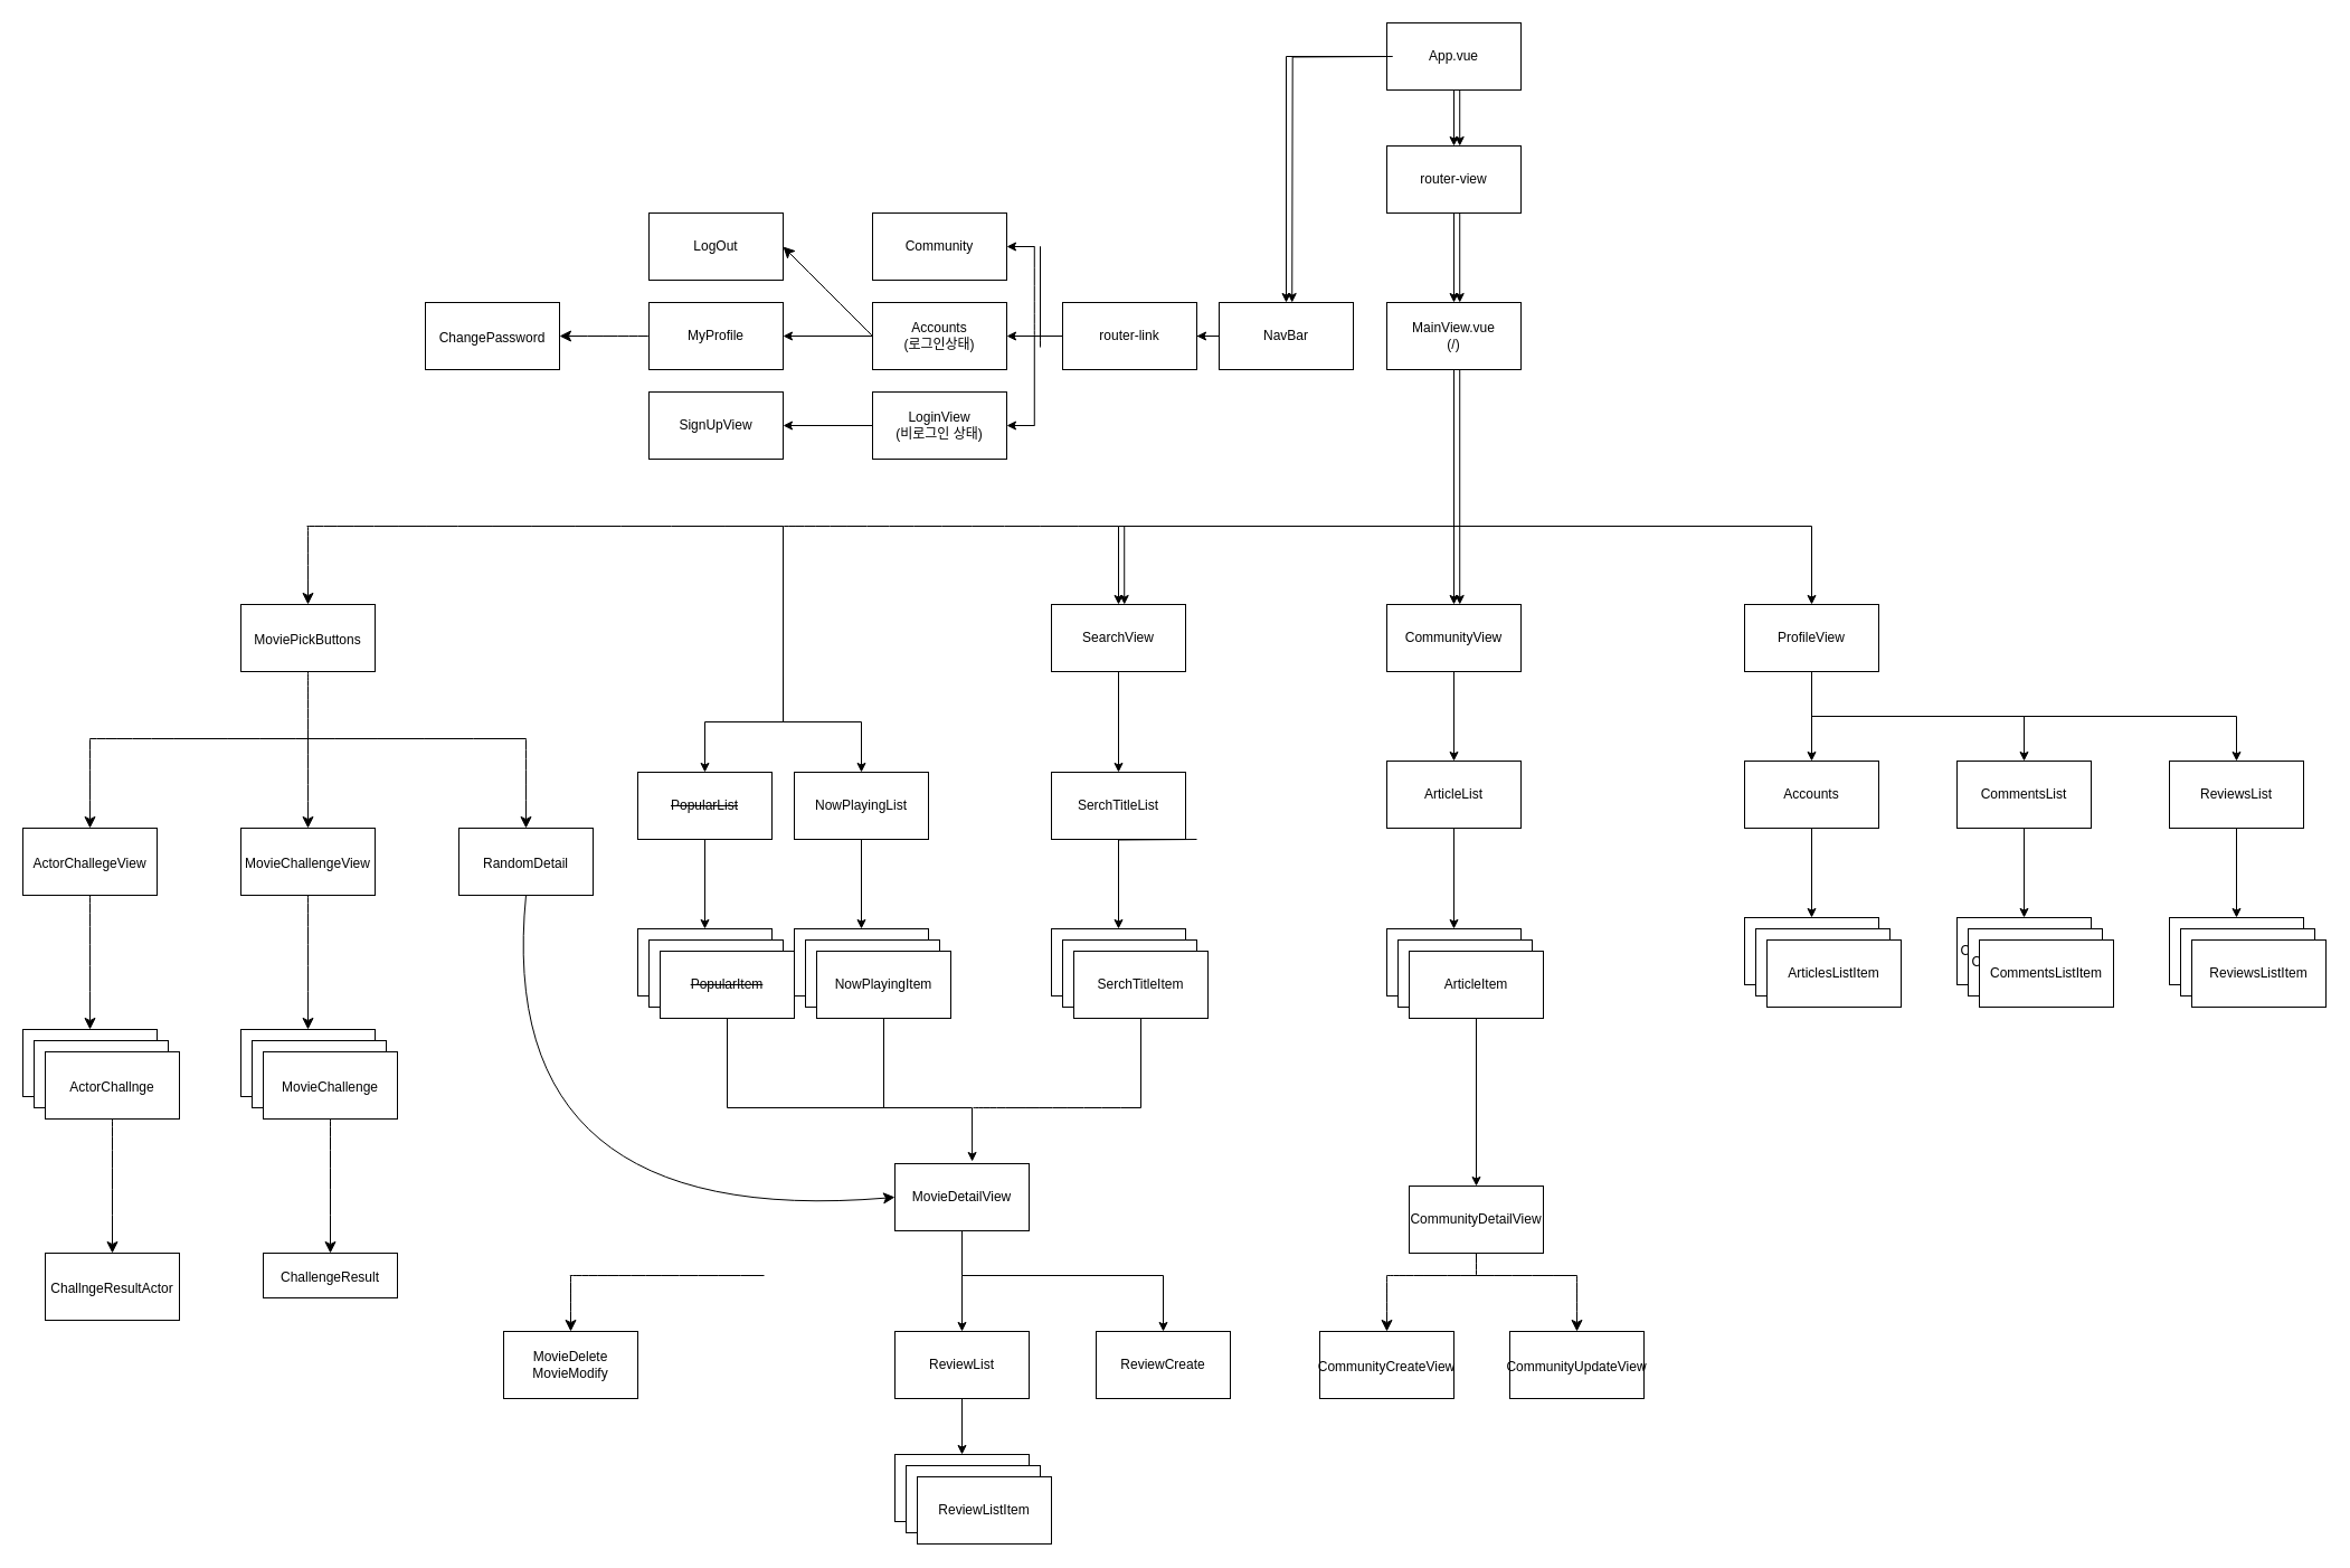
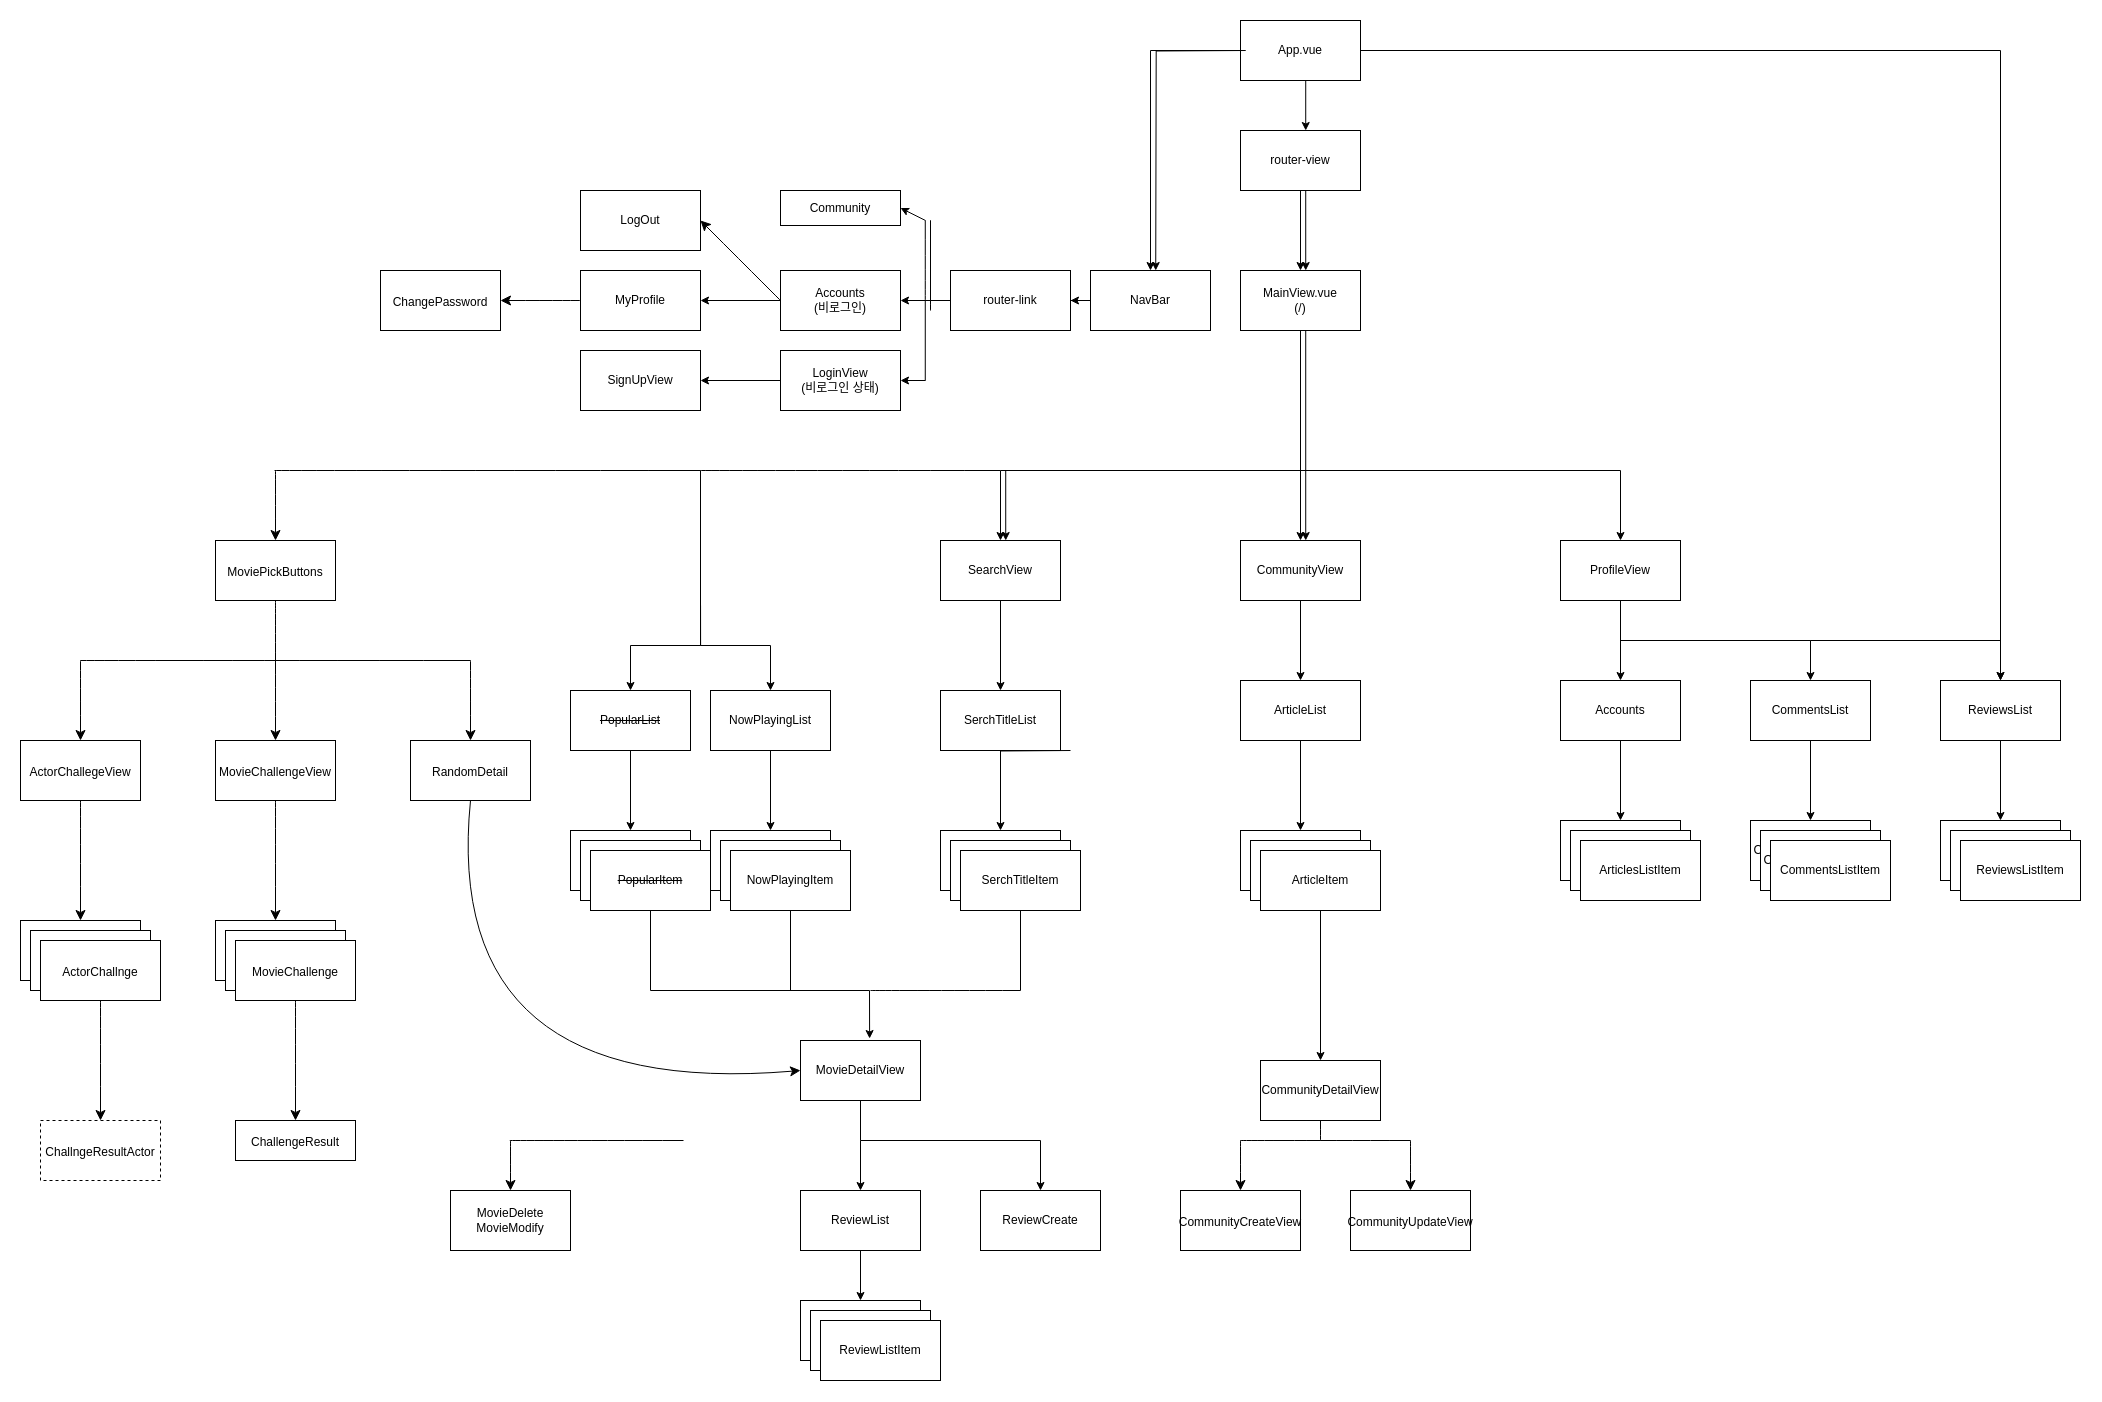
- <mxCell id="73" value="" style="edgeStyle=orthogonalEdgeStyle;rounded=0;orthogonalLoop=1;jettySize=auto;html=1;" parent="1" source="74" target="3" edge="1"><mxGeometry relative="1" as="geometry" /></mxCell>
+ <mxCell id="73" value="" style="edgeStyle=orthogonalEdgeStyle;rounded=0;orthogonalLoop=1;jettySize=auto;html=1;" parent="1" source="74" target="87" edge="1"><mxGeometry relative="1" as="geometry" /></mxCell>
- <mxCell id="6" value="Community" style="whiteSpace=wrap;html=1;rounded=0;" parent="1" vertex="1"><mxGeometry x="780" y="190" width="120" height="60" as="geometry" /></mxCell>
+ <mxCell id="6" value="Community" style="whiteSpace=wrap;html=1;rounded=0;" parent="1" vertex="1"><mxGeometry x="780" y="190" width="120" height="35" as="geometry" /></mxCell>
- <mxCell id="8" value="Accounts&lt;br&gt;(로그인상태)" style="whiteSpace=wrap;html=1;rounded=0;" parent="1" vertex="1"><mxGeometry x="780" y="270" width="120" height="60" as="geometry" /></mxCell>
+ <mxCell id="8" value="Accounts&lt;br&gt;(비로그인)" style="whiteSpace=wrap;html=1;rounded=0;" parent="1" vertex="1"><mxGeometry x="780" y="270" width="120" height="60" as="geometry" /></mxCell>
- <mxCell id="118" value="&lt;span style=&quot;font-size: 12px;&quot;&gt;ChallngeResultActor&lt;/span&gt;" style="rounded=0;whiteSpace=wrap;html=1;fontSize=16;" vertex="1" parent="1"><mxGeometry x="40" y="1120" width="120" height="60" as="geometry" /></mxCell>
+ <mxCell id="118" value="&lt;span style=&quot;font-size: 12px;&quot;&gt;ChallngeResultActor&lt;/span&gt;" style="rounded=0;whiteSpace=wrap;html=1;fontSize=16;dashed=1;" vertex="1" parent="1"><mxGeometry x="40" y="1120" width="120" height="60" as="geometry" /></mxCell>
